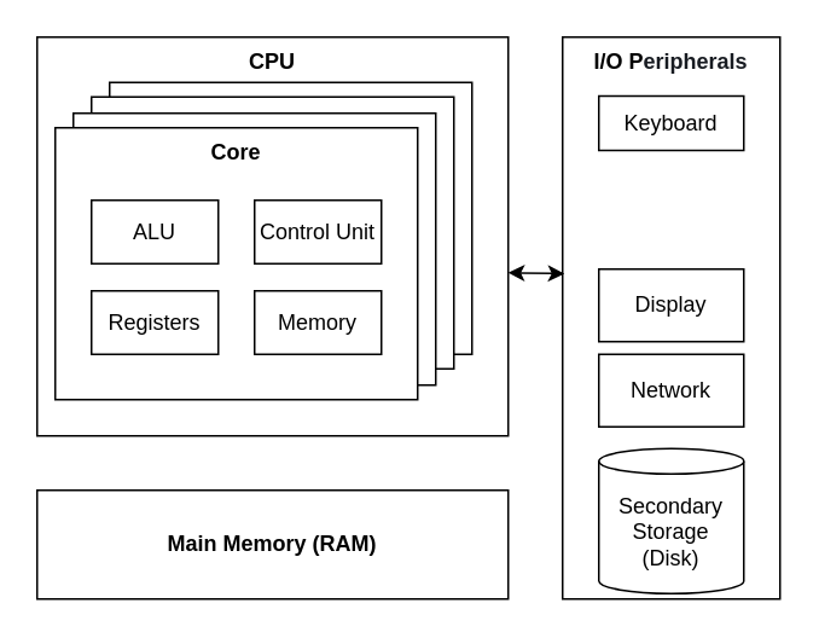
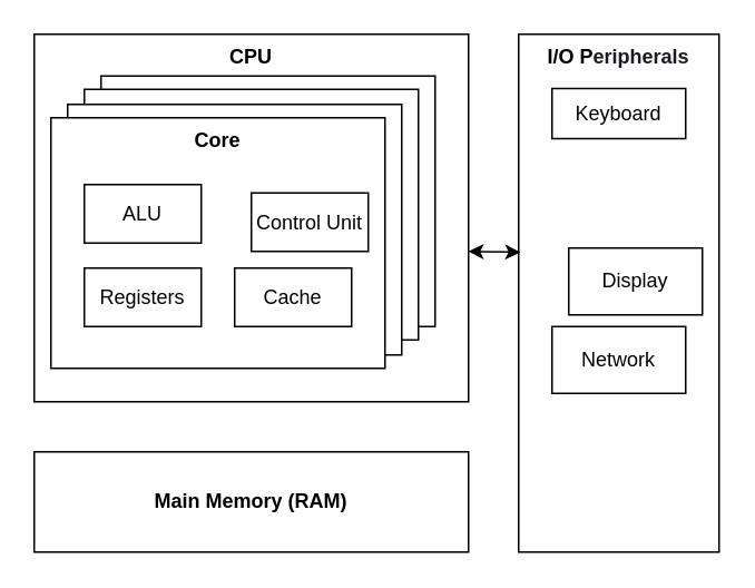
- <mxCell id="8" value="Control Unit" style="rounded=0;whiteSpace=wrap;html=1;" parent="1" vertex="1"><mxGeometry x="140" y="110" width="70" height="35" as="geometry" /></mxCell>
+ <mxCell id="8" value="Control Unit" style="rounded=0;whiteSpace=wrap;html=1;" parent="1" vertex="1"><mxGeometry x="150" y="115" width="70" height="35" as="geometry" /></mxCell>
- <mxCell id="14" value="Display" style="rounded=0;whiteSpace=wrap;html=1;" parent="1" vertex="1"><mxGeometry x="330" y="148" width="80" height="40" as="geometry" /></mxCell>
+ <mxCell id="14" value="Display" style="rounded=0;whiteSpace=wrap;html=1;" parent="1" vertex="1"><mxGeometry x="340" y="148" width="80" height="40" as="geometry" /></mxCell>
- <mxCell id="10" value="Memory" style="rounded=0;whiteSpace=wrap;html=1;" parent="1" vertex="1"><mxGeometry x="140" y="160" width="70" height="35" as="geometry" /></mxCell>
+ <mxCell id="10" value="Cache" style="rounded=0;whiteSpace=wrap;html=1;" parent="1" vertex="1"><mxGeometry x="140" y="160" width="70" height="35" as="geometry" /></mxCell>
- <mxCell id="16" value="Secondary&lt;br&gt;Storage&lt;br&gt;(Disk)" style="shape=cylinder3;whiteSpace=wrap;html=1;boundedLbl=1;backgroundOutline=1;size=7;" parent="1" vertex="1"><mxGeometry x="330" y="247" width="80" height="80" as="geometry" /></mxCell>
